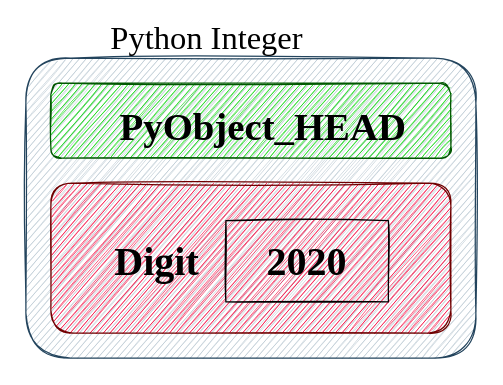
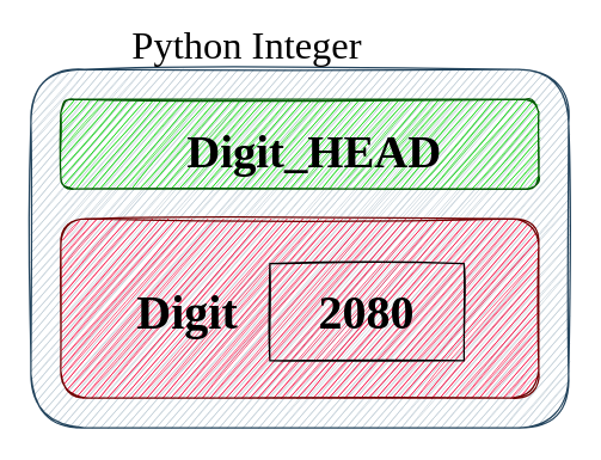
- <mxCell id="5" value="&lt;h1&gt;&lt;font face=&quot;Fredericka the Great&quot; style=&quot;font-size: 31px&quot;&gt;PyObject_HEAD&lt;/font&gt;&lt;/h1&gt;" style="text;html=1;strokeColor=none;fillColor=none;align=center;verticalAlign=middle;whiteSpace=wrap;rounded=0;shadow=0;glass=0;sketch=1;" parent="1" vertex="1"><mxGeometry x="80" y="86" width="260" height="30" as="geometry" /></mxCell>
+ <mxCell id="5" value="&lt;h1&gt;&lt;font face=&quot;Fredericka the Great&quot; style=&quot;font-size: 31px&quot;&gt;Digit_HEAD&lt;/font&gt;&lt;/h1&gt;" style="text;html=1;strokeColor=none;fillColor=none;align=center;verticalAlign=middle;whiteSpace=wrap;rounded=0;shadow=0;glass=0;sketch=1;" parent="1" vertex="1"><mxGeometry x="80" y="86" width="260" height="30" as="geometry" /></mxCell>
- <mxCell id="7" value="&lt;h1&gt;&lt;font face=&quot;Fredericka the Great&quot;&gt;&lt;span style=&quot;font-size: 32px&quot;&gt;2020&lt;/span&gt;&lt;/font&gt;&lt;/h1&gt;" style="text;html=1;align=center;verticalAlign=middle;whiteSpace=wrap;rounded=0;shadow=0;glass=0;sketch=1;strokeColor=#000000;" parent="1" vertex="1"><mxGeometry x="180" y="176" width="130" height="65" as="geometry" /></mxCell>
+ <mxCell id="7" value="&lt;h1&gt;&lt;font face=&quot;Fredericka the Great&quot;&gt;&lt;span style=&quot;font-size: 32px&quot;&gt;2080&lt;/span&gt;&lt;/font&gt;&lt;/h1&gt;" style="text;html=1;align=center;verticalAlign=middle;whiteSpace=wrap;rounded=0;shadow=0;glass=0;sketch=1;strokeColor=#000000;" parent="1" vertex="1"><mxGeometry x="180" y="176" width="130" height="65" as="geometry" /></mxCell>
